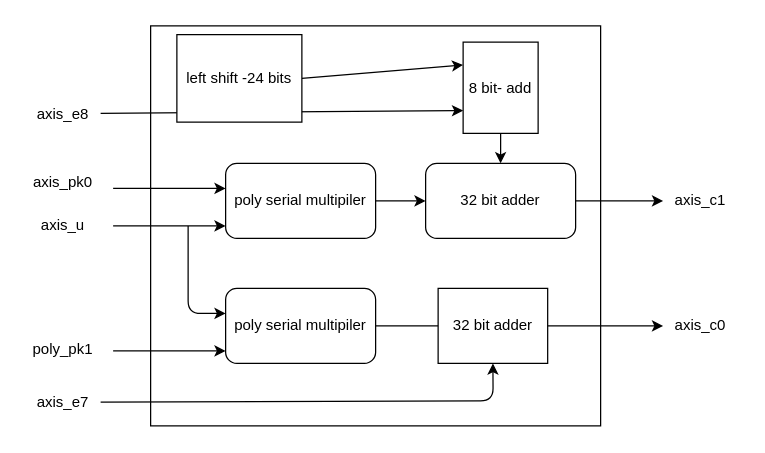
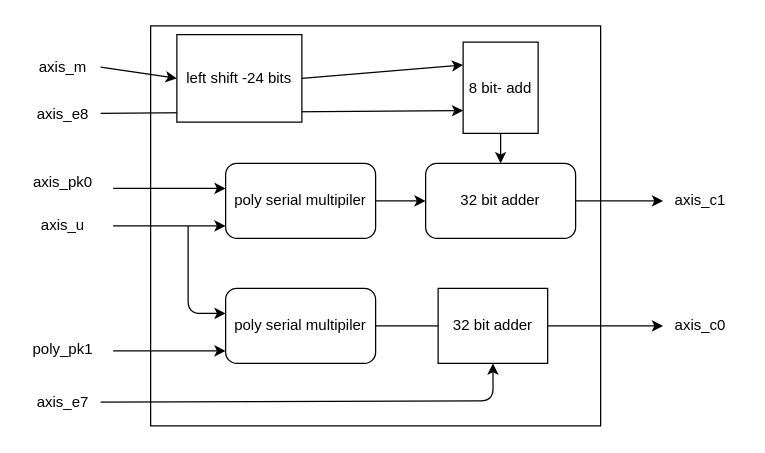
+ <mxCell id="15" value="axis_m" style="text;html=1;strokeColor=none;fillColor=none;align=center;verticalAlign=middle;whiteSpace=wrap;rounded=0;" vertex="1" parent="1"><mxGeometry x="20" y="38" width="60" height="30" as="geometry" /></mxCell>
+ <mxCell id="13" style="edgeStyle=none;html=1;exitX=1;exitY=0.5;exitDx=0;exitDy=0;entryX=0;entryY=0.5;entryDx=0;entryDy=0;" edge="1" parent="1" source="15" target="21"><mxGeometry relative="1" as="geometry" /></mxCell>
